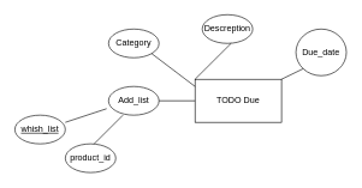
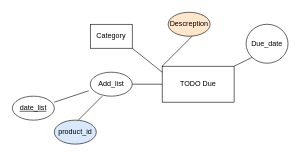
- <mxCell id="6" value="Descreption" style="ellipse;whiteSpace=wrap;html=1;" vertex="1" parent="1"><mxGeometry x="280" y="20" width="70" height="40" as="geometry" /></mxCell>
+ <mxCell id="6" value="Descreption" style="ellipse;whiteSpace=wrap;html=1;fillColor=#ffe6cc;" vertex="1" parent="1"><mxGeometry x="280" y="20" width="70" height="40" as="geometry" /></mxCell>
- <mxCell id="3" value="Category" style="ellipse;whiteSpace=wrap;html=1;" vertex="1" parent="1"><mxGeometry x="150" y="40" width="70" height="40" as="geometry" /></mxCell>
+ <mxCell id="3" value="Category" style="whiteSpace=wrap;html=1;rounded=0;" vertex="1" parent="1"><mxGeometry x="150" y="40" width="70" height="40" as="geometry" /></mxCell>
- <mxCell id="7" value="&lt;u&gt;whish_list&lt;/u&gt;" style="ellipse;whiteSpace=wrap;html=1;" vertex="1" parent="1"><mxGeometry x="20" y="160" width="70" height="40" as="geometry" /></mxCell>
+ <mxCell id="7" value="&lt;u&gt;date_list&lt;/u&gt;" style="ellipse;whiteSpace=wrap;html=1;" vertex="1" parent="1"><mxGeometry x="20" y="160" width="70" height="40" as="geometry" /></mxCell>
- <mxCell id="8" value="product_id" style="ellipse;whiteSpace=wrap;html=1;" vertex="1" parent="1"><mxGeometry x="90" y="200" width="70" height="40" as="geometry" /></mxCell>
+ <mxCell id="8" value="product_id" style="ellipse;whiteSpace=wrap;html=1;fillColor=#dae8fc;" vertex="1" parent="1"><mxGeometry x="90" y="200" width="70" height="40" as="geometry" /></mxCell>
